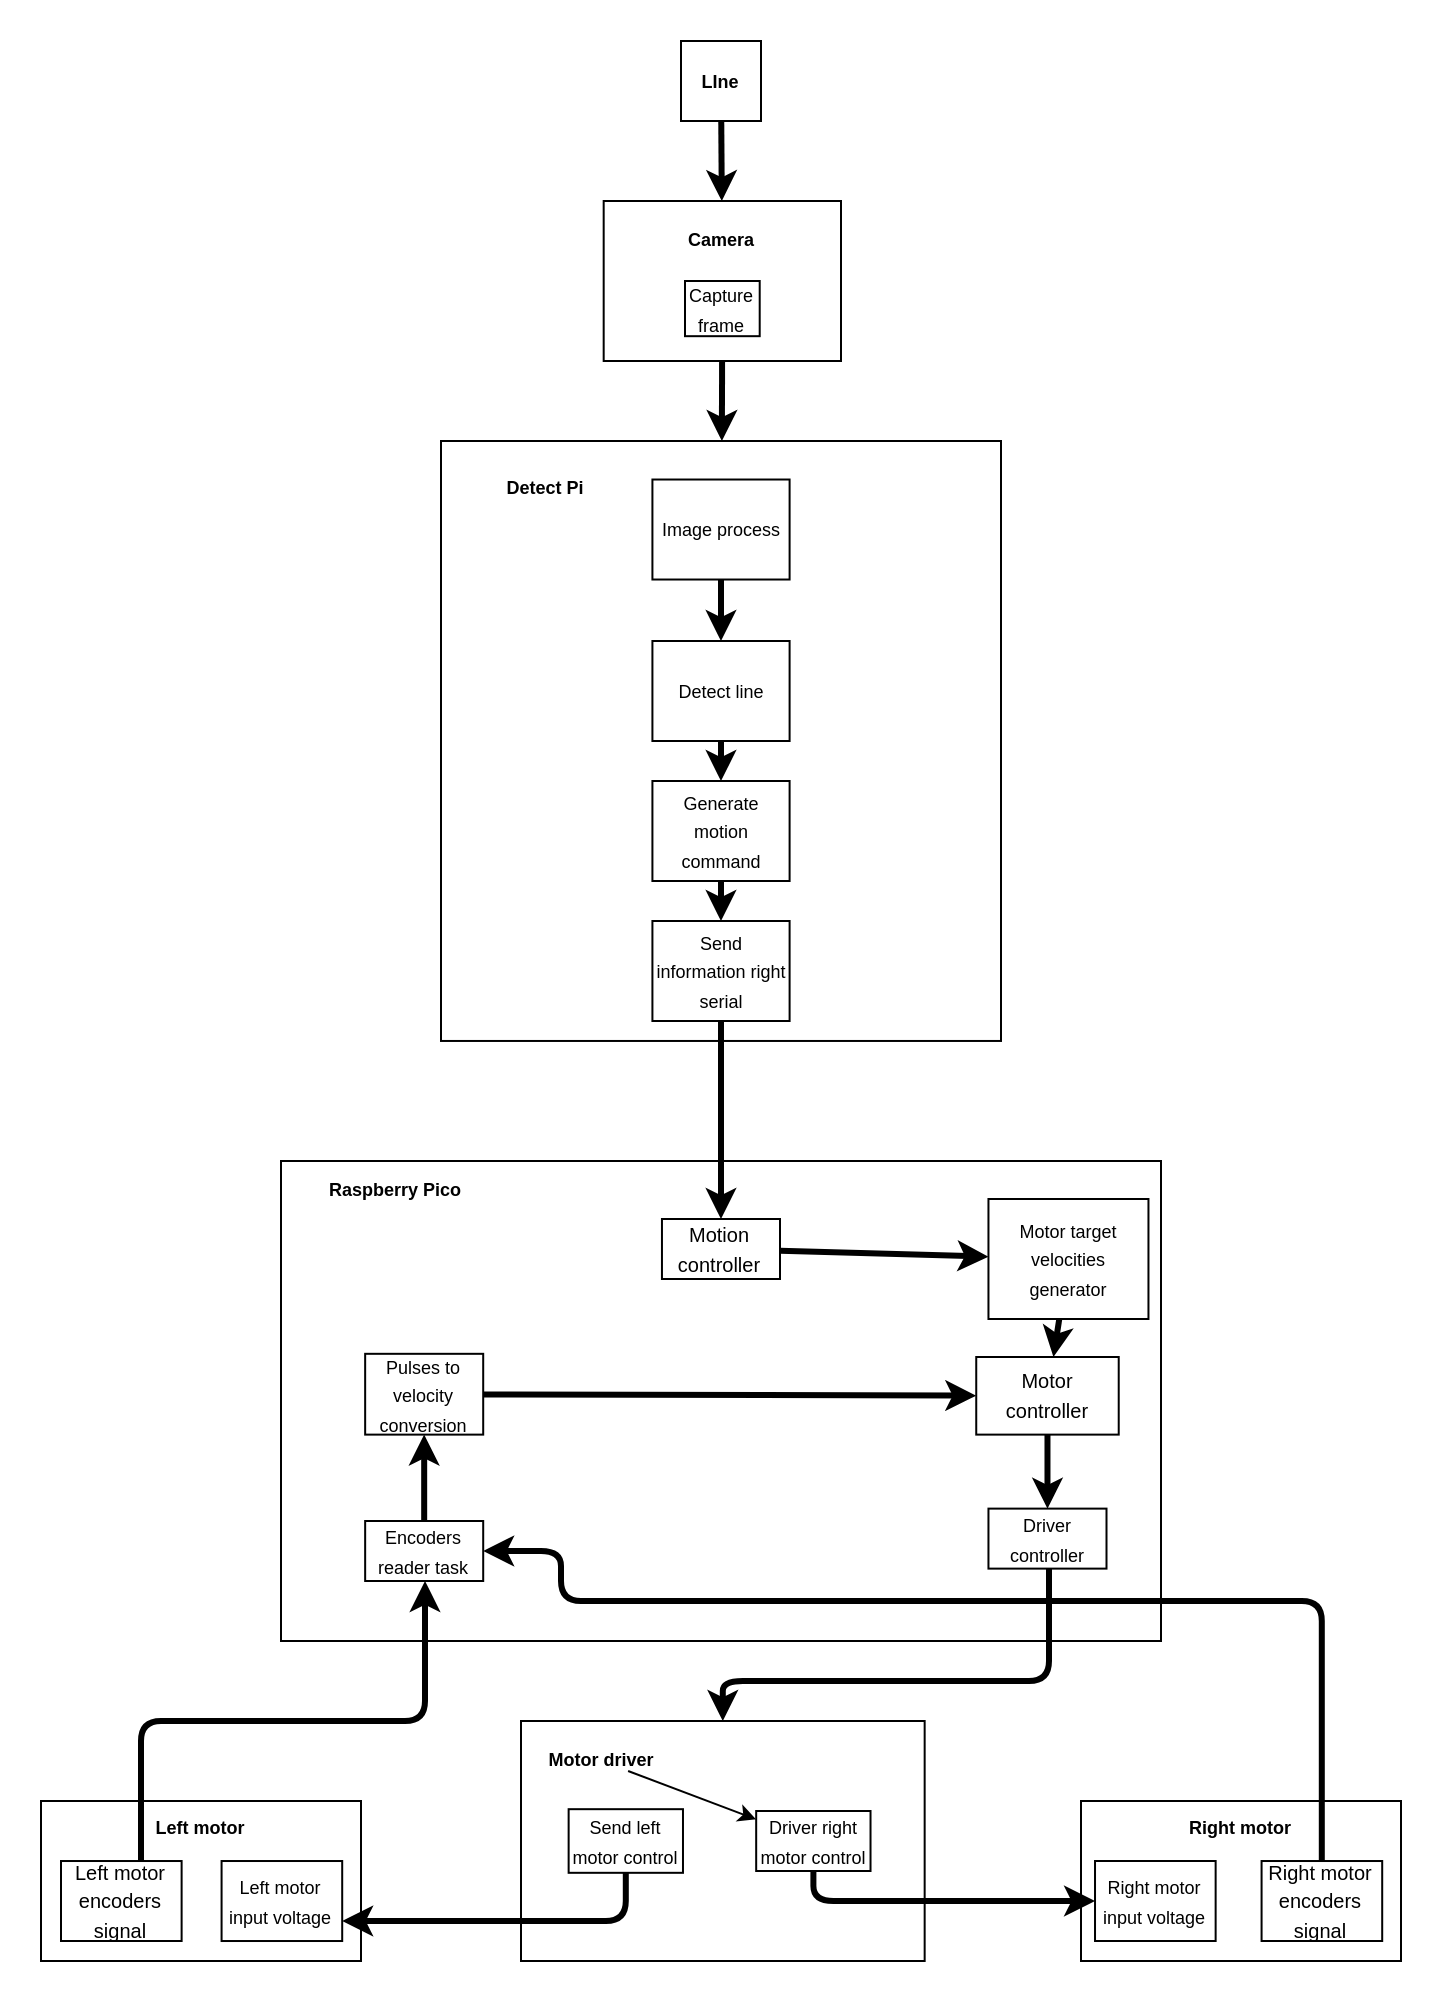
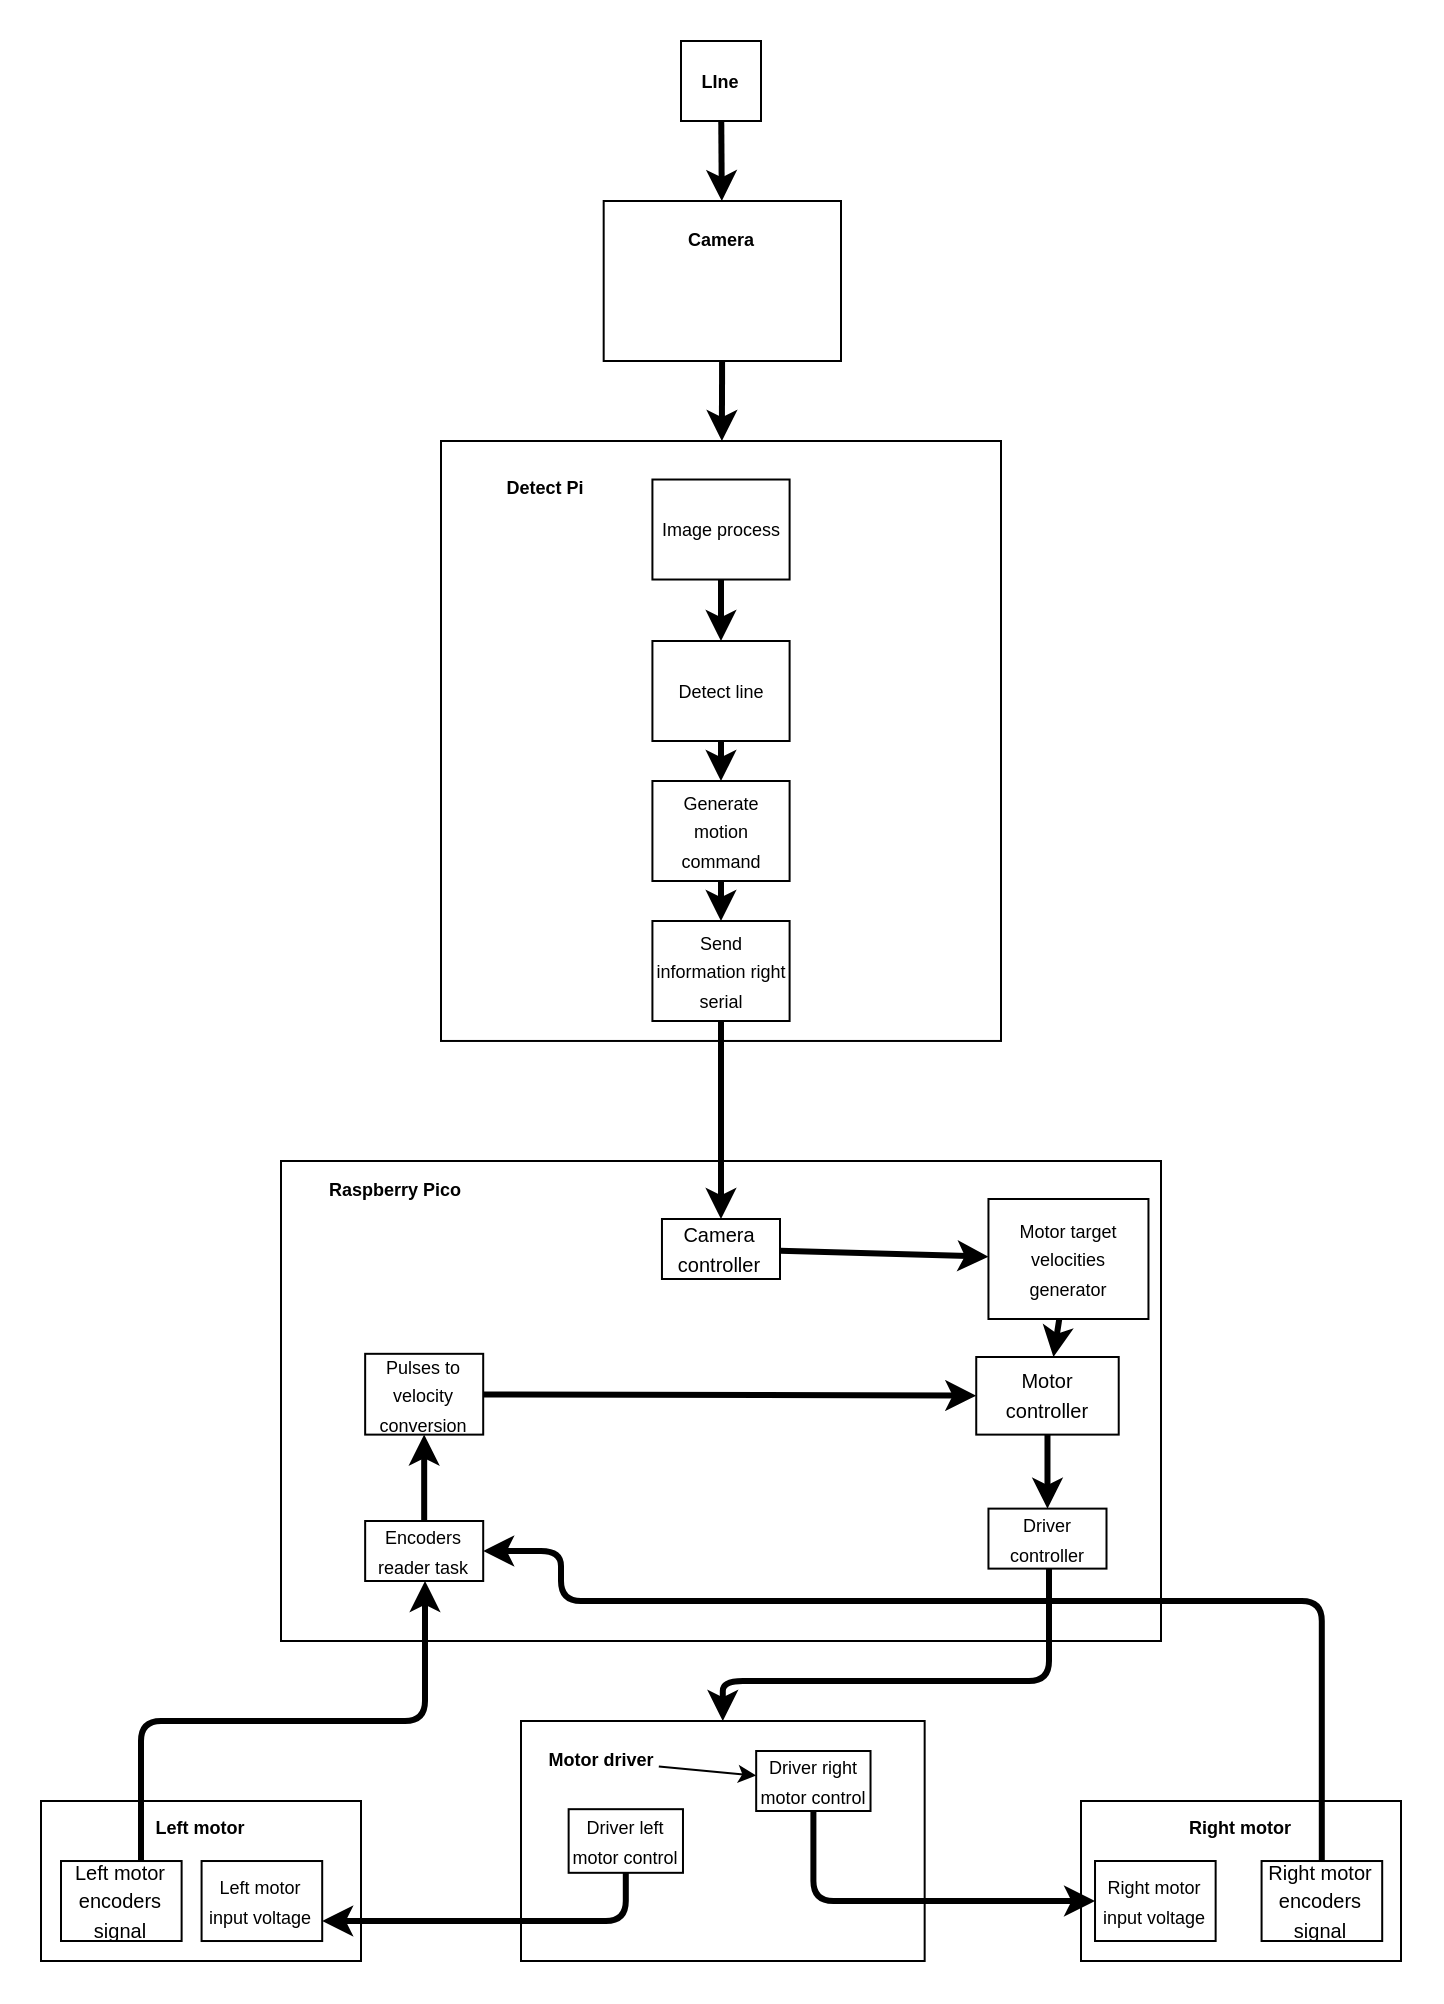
- <mxCell id="46" value="&lt;font style=&quot;font-size: 9px;&quot; color=&quot;#000000&quot;&gt;Capture frame&lt;br&gt;&lt;/font&gt;" style="text;strokeColor=#000000;align=center;fillColor=#FFFFFF;html=1;verticalAlign=middle;whiteSpace=wrap;rounded=0;glass=0;" parent="45" vertex="1"><mxGeometry x="40.659" y="40" width="37.351" height="27.59" as="geometry" /></mxCell>
- <mxCell id="6" value="&lt;font size=&quot;1&quot; color=&quot;#000000&quot;&gt;Motion controller&lt;/font&gt;" style="text;strokeColor=#000000;align=center;fillColor=#FFFFFF;html=1;verticalAlign=middle;whiteSpace=wrap;rounded=0;glass=0;" parent="2" vertex="1"><mxGeometry x="190.484" y="29" width="59.023" height="30" as="geometry" /></mxCell>
+ <mxCell id="6" value="&lt;font size=&quot;1&quot; color=&quot;#000000&quot;&gt;Camera controller&lt;/font&gt;" style="text;strokeColor=#000000;align=center;fillColor=#FFFFFF;html=1;verticalAlign=middle;whiteSpace=wrap;rounded=0;glass=0;" parent="2" vertex="1"><mxGeometry x="190.484" y="29" width="59.023" height="30" as="geometry" /></mxCell>
- <mxCell id="35" value="&lt;font style=&quot;font-size: 9px;&quot; color=&quot;#000000&quot;&gt;Send left motor control&lt;/font&gt;" style="text;strokeColor=#000000;align=center;fillColor=#FFFFFF;html=1;verticalAlign=middle;whiteSpace=wrap;rounded=0;glass=0;" parent="31" vertex="1"><mxGeometry x="23.82" y="44.09" width="57.168" height="31.82" as="geometry" /></mxCell>
+ <mxCell id="35" value="&lt;font style=&quot;font-size: 9px;&quot; color=&quot;#000000&quot;&gt;Driver left motor control&lt;/font&gt;" style="text;strokeColor=#000000;align=center;fillColor=#FFFFFF;html=1;verticalAlign=middle;whiteSpace=wrap;rounded=0;glass=0;" parent="31" vertex="1"><mxGeometry x="23.82" y="44.09" width="57.168" height="31.82" as="geometry" /></mxCell>
- <mxCell id="33" value="&lt;font style=&quot;font-size: 9px;&quot; color=&quot;#000000&quot;&gt;Driver right motor control&lt;/font&gt;" style="text;strokeColor=#000000;align=center;fillColor=#FFFFFF;html=1;verticalAlign=middle;whiteSpace=wrap;rounded=0;glass=0;" parent="31" vertex="1"><mxGeometry x="117.594" y="45.0" width="57.168" height="30" as="geometry" /></mxCell>
+ <mxCell id="33" value="&lt;font style=&quot;font-size: 9px;&quot; color=&quot;#000000&quot;&gt;Driver right motor control&lt;/font&gt;" style="text;strokeColor=#000000;align=center;fillColor=#FFFFFF;html=1;verticalAlign=middle;whiteSpace=wrap;rounded=0;glass=0;" parent="31" vertex="1"><mxGeometry x="117.594" y="15" width="57.168" height="30" as="geometry" /></mxCell>
- <mxCell id="29" value="&lt;font style=&quot;font-size: 9px;&quot; color=&quot;#000000&quot;&gt;Left motor input voltage&lt;/font&gt;" style="text;strokeColor=#000000;align=center;fillColor=#FFFFFF;html=1;verticalAlign=middle;whiteSpace=wrap;rounded=0;glass=0;" parent="25" vertex="1"><mxGeometry x="90.29" y="30.01" width="60.31" height="40" as="geometry" /></mxCell>
+ <mxCell id="29" value="&lt;font style=&quot;font-size: 9px;&quot; color=&quot;#000000&quot;&gt;Left motor input voltage&lt;/font&gt;" style="text;strokeColor=#000000;align=center;fillColor=#FFFFFF;html=1;verticalAlign=middle;whiteSpace=wrap;rounded=0;glass=0;" parent="25" vertex="1"><mxGeometry x="80.29" y="30.01" width="60.31" height="40" as="geometry" /></mxCell>
